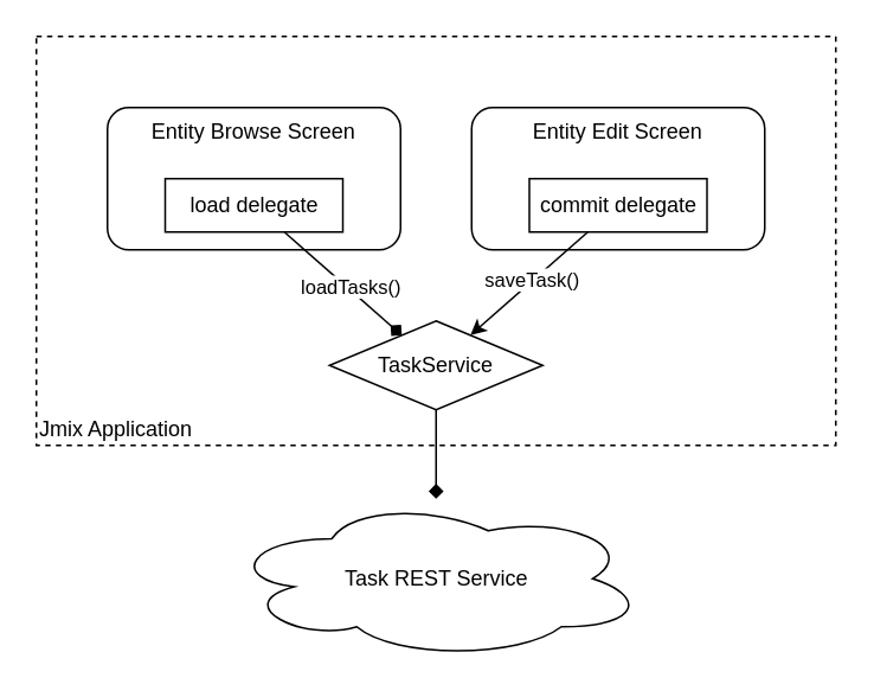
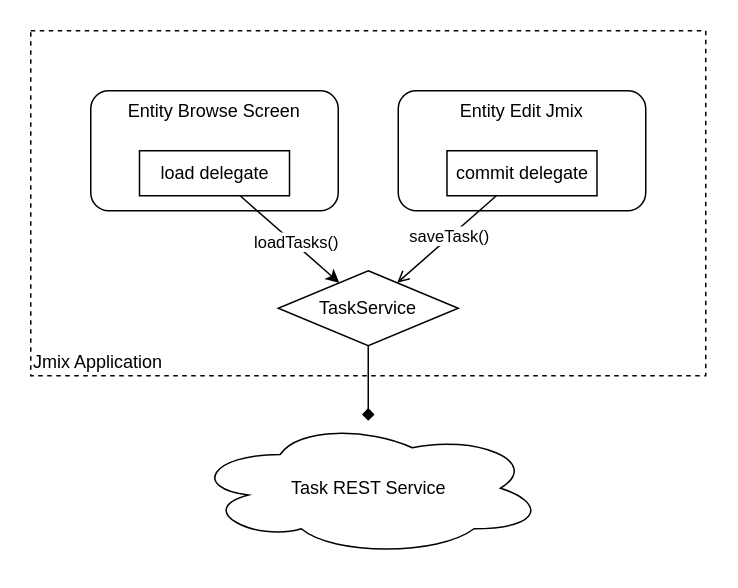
- <mxCell id="4" value="Entity Edit Screen" style="rounded=1;whiteSpace=wrap;html=1;verticalAlign=top;" vertex="1" parent="1"><mxGeometry x="265" y="60" width="165" height="80" as="geometry" /></mxCell>
+ <mxCell id="4" value="Entity Edit Jmix" style="rounded=1;whiteSpace=wrap;html=1;verticalAlign=top;" vertex="1" parent="1"><mxGeometry x="265" y="60" width="165" height="80" as="geometry" /></mxCell>
- <mxCell id="10" value="" style="endArrow=diamond;html=1;rounded=0;" edge="1" parent="1" source="8" target="5"><mxGeometry width="50" height="50" relative="1" as="geometry"><mxPoint x="275" y="410" as="sourcePoint" /><mxPoint x="325" y="360" as="targetPoint" /></mxGeometry></mxCell>
+ <mxCell id="10" value="" style="endArrow=classic;html=1;rounded=0;" edge="1" parent="1" source="8" target="5"><mxGeometry width="50" height="50" relative="1" as="geometry"><mxPoint x="275" y="410" as="sourcePoint" /><mxPoint x="325" y="360" as="targetPoint" /></mxGeometry></mxCell>
- <mxCell id="12" value="" style="endArrow=classic;html=1;rounded=0;" edge="1" parent="1" source="9" target="5"><mxGeometry width="50" height="50" relative="1" as="geometry"><mxPoint x="505" y="210" as="sourcePoint" /><mxPoint x="555" y="160" as="targetPoint" /></mxGeometry></mxCell>
+ <mxCell id="12" value="" style="endArrow=open;html=1;rounded=0;" edge="1" parent="1" source="9" target="5"><mxGeometry width="50" height="50" relative="1" as="geometry"><mxPoint x="505" y="210" as="sourcePoint" /><mxPoint x="555" y="160" as="targetPoint" /></mxGeometry></mxCell>
